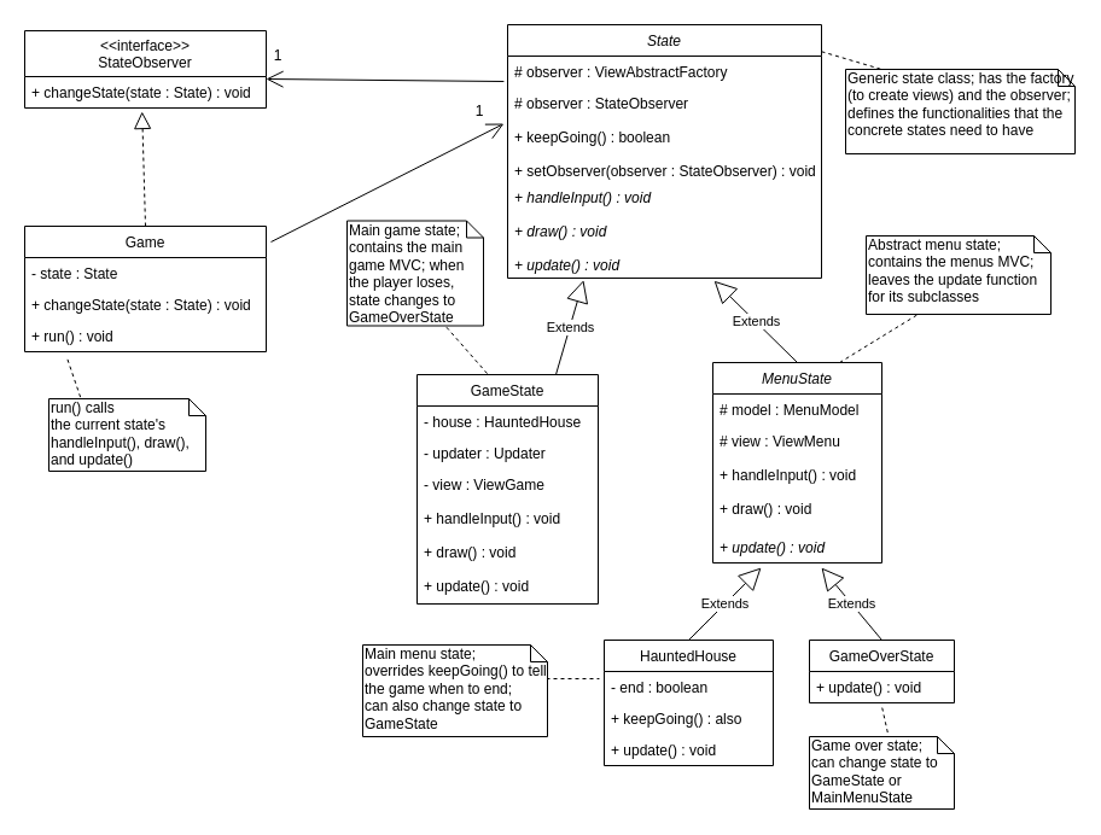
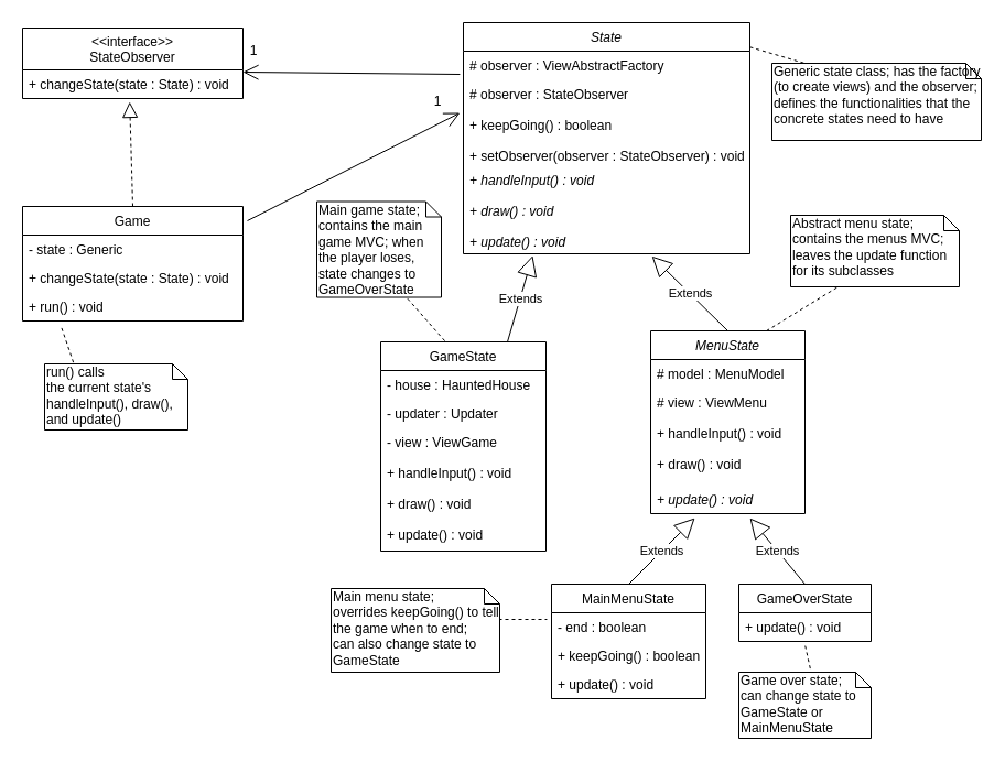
- <mxCell id="3" value="- state : State" style="text;strokeColor=none;fillColor=none;align=left;verticalAlign=top;spacingLeft=4;spacingRight=4;overflow=hidden;rotatable=0;points=[[0,0.5],[1,0.5]];portConstraint=eastwest;" vertex="1" parent="2"><mxGeometry y="26" width="200" height="26" as="geometry" /></mxCell>
+ <mxCell id="3" value="- state : Generic" style="text;strokeColor=none;fillColor=none;align=left;verticalAlign=top;spacingLeft=4;spacingRight=4;overflow=hidden;rotatable=0;points=[[0,0.5],[1,0.5]];portConstraint=eastwest;" vertex="1" parent="2"><mxGeometry y="26" width="200" height="26" as="geometry" /></mxCell>
- <mxCell id="34" value="HauntedHouse" style="swimlane;fontStyle=0;childLayout=stackLayout;horizontal=1;startSize=26;fillColor=none;horizontalStack=0;resizeParent=1;resizeParentMax=0;resizeLast=0;collapsible=1;marginBottom=0;" vertex="1" parent="1"><mxGeometry x="500" y="530" width="140" height="104" as="geometry" /></mxCell>
+ <mxCell id="34" value="MainMenuState" style="swimlane;fontStyle=0;childLayout=stackLayout;horizontal=1;startSize=26;fillColor=none;horizontalStack=0;resizeParent=1;resizeParentMax=0;resizeLast=0;collapsible=1;marginBottom=0;" vertex="1" parent="1"><mxGeometry x="500" y="530" width="140" height="104" as="geometry" /></mxCell>
- <mxCell id="36" value="+ keepGoing() : also" style="text;strokeColor=none;fillColor=none;align=left;verticalAlign=top;spacingLeft=4;spacingRight=4;overflow=hidden;rotatable=0;points=[[0,0.5],[1,0.5]];portConstraint=eastwest;" vertex="1" parent="34"><mxGeometry y="52" width="140" height="26" as="geometry" /></mxCell>
+ <mxCell id="36" value="+ keepGoing() : boolean" style="text;strokeColor=none;fillColor=none;align=left;verticalAlign=top;spacingLeft=4;spacingRight=4;overflow=hidden;rotatable=0;points=[[0,0.5],[1,0.5]];portConstraint=eastwest;" vertex="1" parent="34"><mxGeometry y="52" width="140" height="26" as="geometry" /></mxCell>
